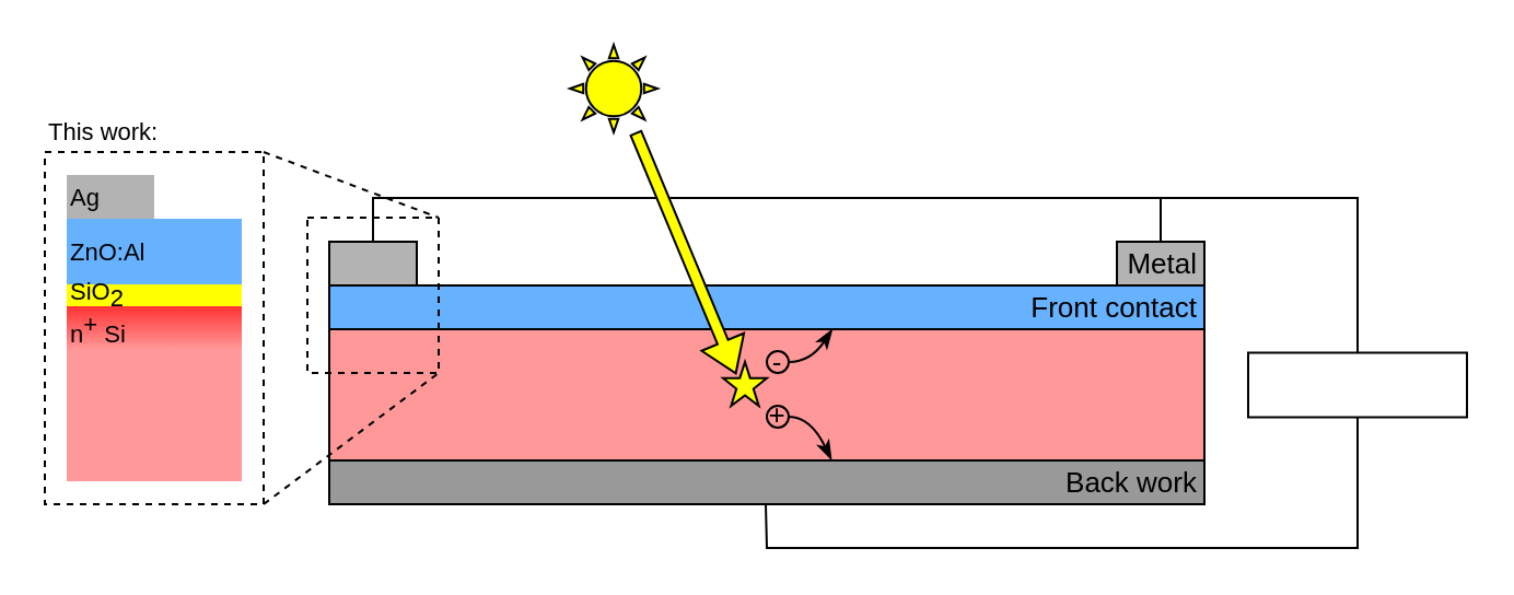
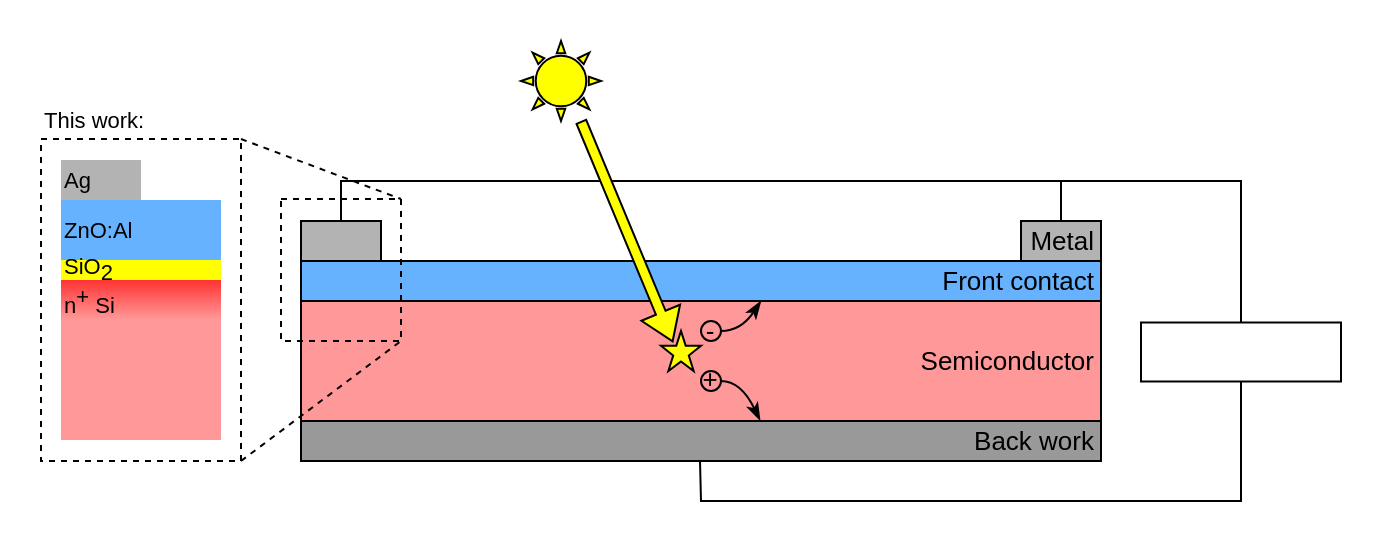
+ <mxCell id="12" value="Semiconductor" style="text;html=1;strokeColor=none;fillColor=none;align=right;verticalAlign=middle;whiteSpace=wrap;rounded=0;fontSize=13;spacing=3;" vertex="1" parent="1"><mxGeometry x="430" y="165" width="120" height="30" as="geometry" /></mxCell>
